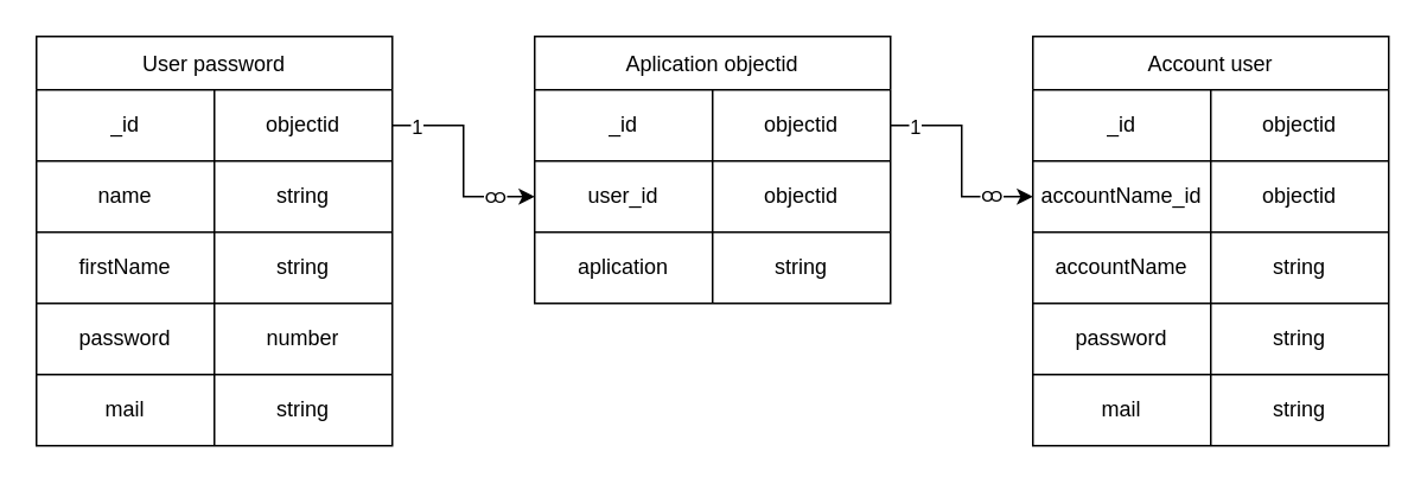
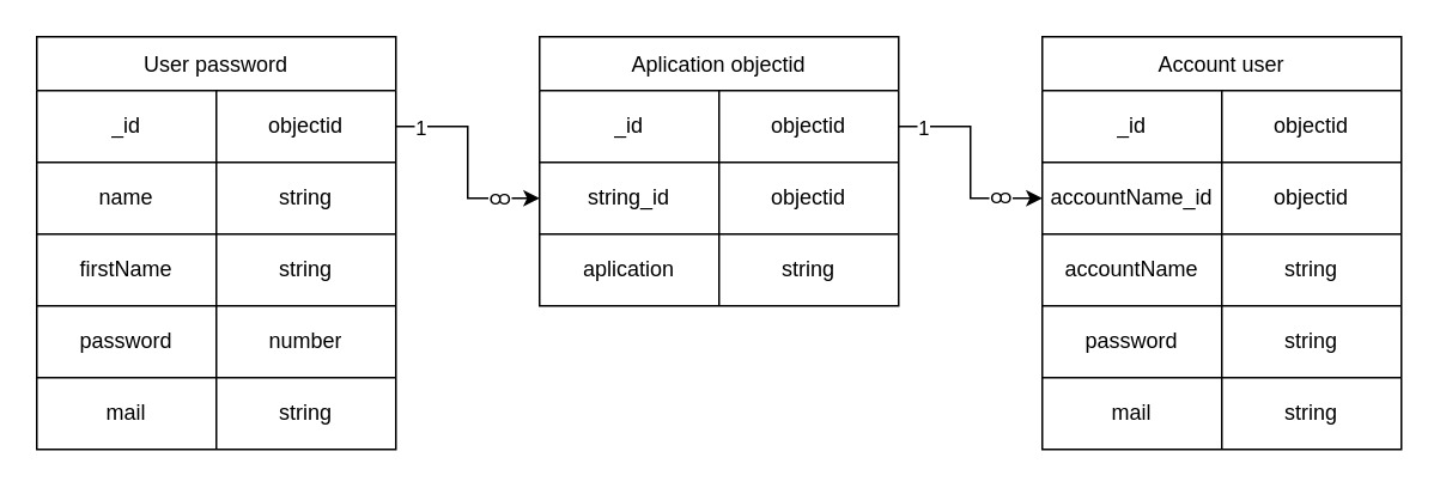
- <mxCell id="23" value="user_id" style="shape=partialRectangle;html=1;whiteSpace=wrap;connectable=0;strokeColor=inherit;overflow=hidden;fillColor=none;top=0;left=0;bottom=0;right=0;pointerEvents=1;" vertex="1" parent="22"><mxGeometry width="100" height="40" as="geometry"><mxRectangle width="100" height="40" as="alternateBounds" /></mxGeometry></mxCell>
+ <mxCell id="23" value="string_id" style="shape=partialRectangle;html=1;whiteSpace=wrap;connectable=0;strokeColor=inherit;overflow=hidden;fillColor=none;top=0;left=0;bottom=0;right=0;pointerEvents=1;" vertex="1" parent="22"><mxGeometry width="100" height="40" as="geometry"><mxRectangle width="100" height="40" as="alternateBounds" /></mxGeometry></mxCell>
